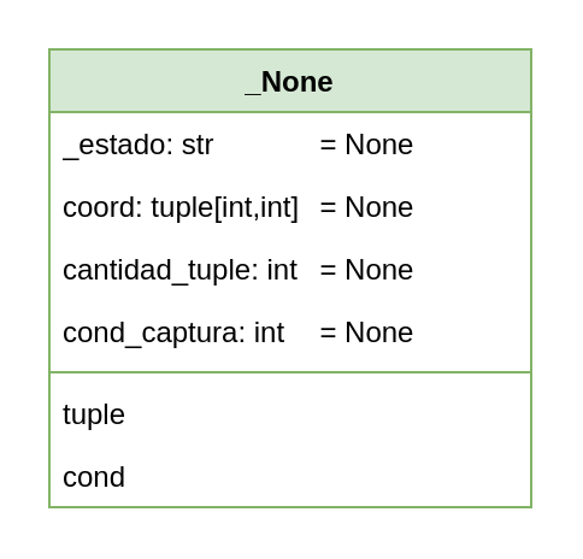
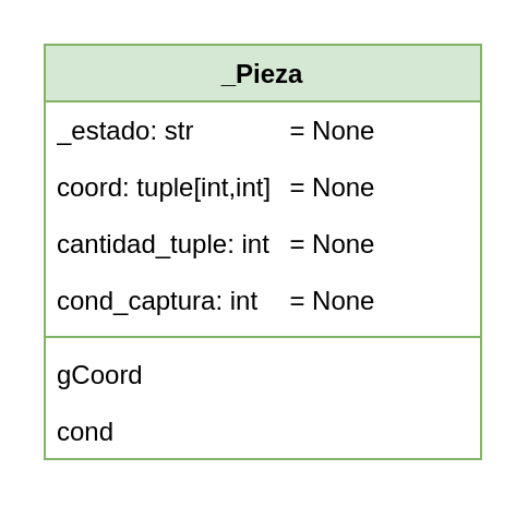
- <mxCell id="2" value="_None" style="swimlane;fontStyle=1;align=center;verticalAlign=top;childLayout=stackLayout;horizontal=1;startSize=26;horizontalStack=0;resizeParent=1;resizeParentMax=0;resizeLast=0;collapsible=1;marginBottom=0;whiteSpace=wrap;html=1;fillColor=#d5e8d4;strokeColor=#82b366;" vertex="1" parent="1"><mxGeometry x="20" y="20" width="200" height="190" as="geometry" /></mxCell>
+ <mxCell id="2" value="_Pieza" style="swimlane;fontStyle=1;align=center;verticalAlign=top;childLayout=stackLayout;horizontal=1;startSize=26;horizontalStack=0;resizeParent=1;resizeParentMax=0;resizeLast=0;collapsible=1;marginBottom=0;whiteSpace=wrap;html=1;fillColor=#d5e8d4;strokeColor=#82b366;" vertex="1" parent="1"><mxGeometry x="20" y="20" width="200" height="190" as="geometry" /></mxCell>
- <mxCell id="8" value="tuple" style="text;strokeColor=none;fillColor=none;align=left;verticalAlign=top;spacingLeft=4;spacingRight=4;overflow=hidden;rotatable=0;points=[[0,0.5],[1,0.5]];portConstraint=eastwest;whiteSpace=wrap;html=1;" vertex="1" parent="2"><mxGeometry y="138" width="200" height="26" as="geometry" /></mxCell>
+ <mxCell id="8" value="gCoord" style="text;strokeColor=none;fillColor=none;align=left;verticalAlign=top;spacingLeft=4;spacingRight=4;overflow=hidden;rotatable=0;points=[[0,0.5],[1,0.5]];portConstraint=eastwest;whiteSpace=wrap;html=1;" vertex="1" parent="2"><mxGeometry y="138" width="200" height="26" as="geometry" /></mxCell>
